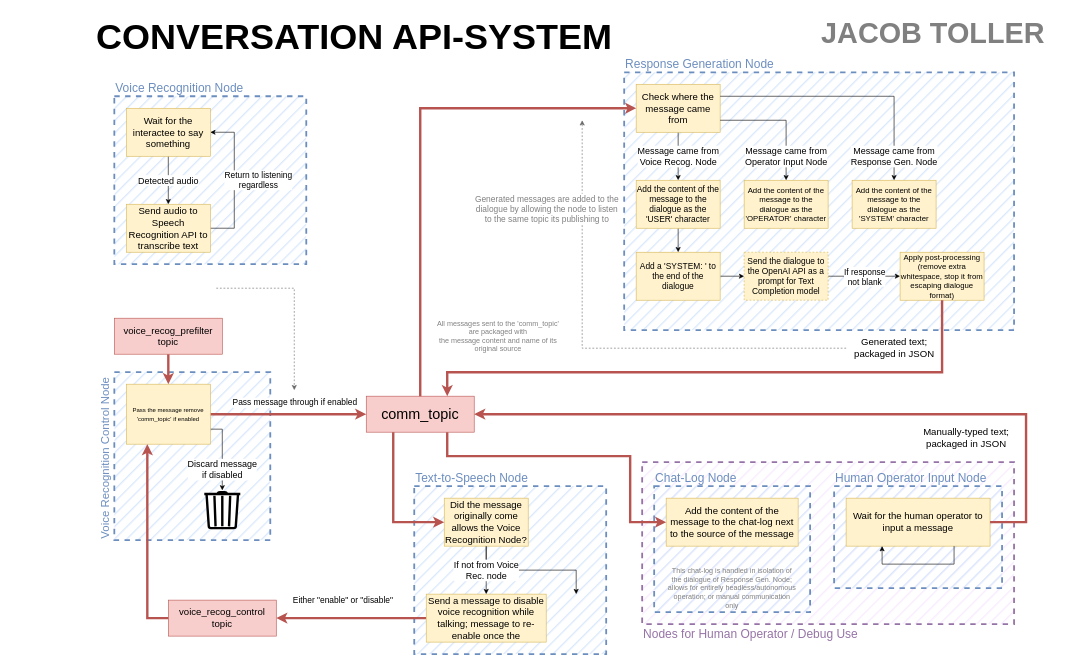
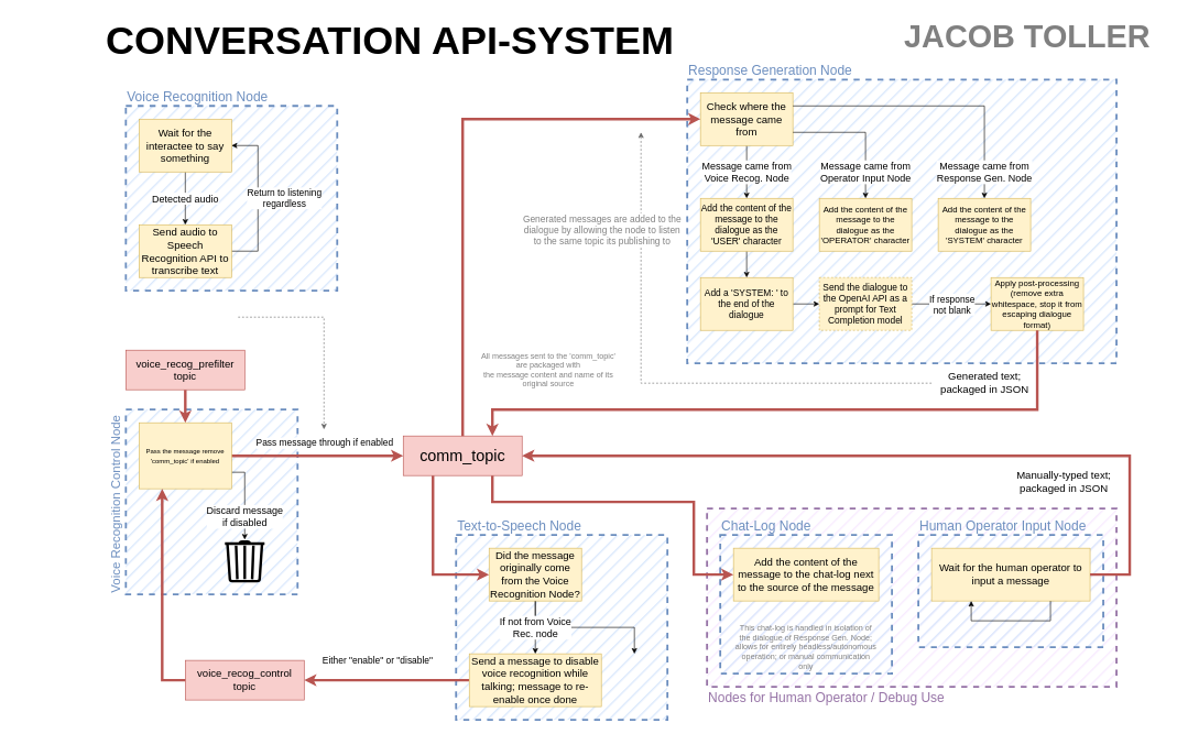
- <mxCell id="22" value="&lt;font style=&quot;font-size: 16px;&quot;&gt;Did the message originally come allows the Voice Recognition Node?&lt;br&gt;&lt;/font&gt;" style="rounded=0;whiteSpace=wrap;html=1;fillColor=#fff2cc;strokeColor=#d6b656;" vertex="1" parent="1"><mxGeometry x="740" y="830" width="140" height="80" as="geometry" /></mxCell>
+ <mxCell id="22" value="&lt;font style=&quot;font-size: 16px;&quot;&gt;Did the message originally come from the Voice Recognition Node?&lt;br&gt;&lt;/font&gt;" style="rounded=0;whiteSpace=wrap;html=1;fillColor=#fff2cc;strokeColor=#d6b656;" vertex="1" parent="1"><mxGeometry x="740" y="830" width="140" height="80" as="geometry" /></mxCell>
- <mxCell id="25" value="&lt;font style=&quot;font-size: 16px;&quot;&gt;Send a message to disable voice recognition while talking; message to re-enable once the&lt;br&gt;&lt;/font&gt;" style="rounded=0;whiteSpace=wrap;html=1;fillColor=#fff2cc;strokeColor=#d6b656;" vertex="1" parent="1"><mxGeometry x="710" y="990" width="200" height="80" as="geometry" /></mxCell>
+ <mxCell id="25" value="&lt;font style=&quot;font-size: 16px;&quot;&gt;Send a message to disable voice recognition while talking; message to re-enable once done&lt;br&gt;&lt;/font&gt;" style="rounded=0;whiteSpace=wrap;html=1;fillColor=#fff2cc;strokeColor=#d6b656;" vertex="1" parent="1"><mxGeometry x="710" y="990" width="200" height="80" as="geometry" /></mxCell>
